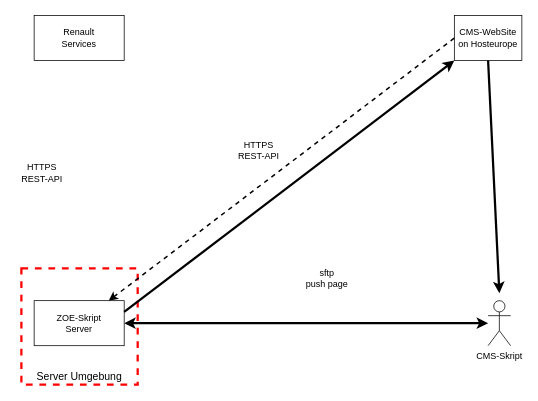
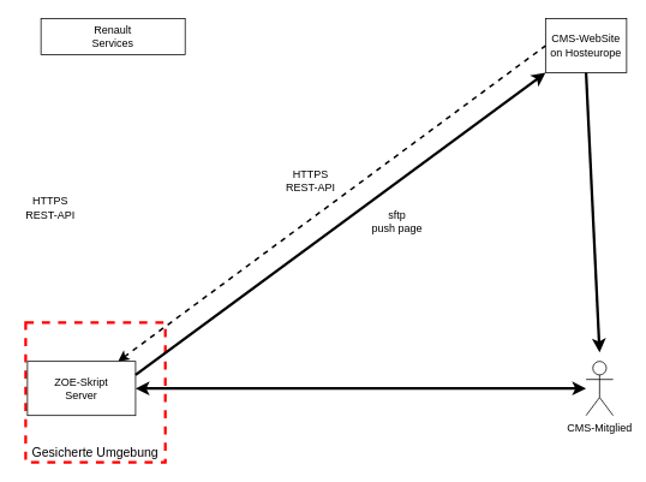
- <mxCell id="3" value="Renault&lt;br&gt;Services" style="rounded=0;whiteSpace=wrap;html=1;" vertex="1" parent="1"><mxGeometry x="45" y="20" width="120" height="60" as="geometry" /></mxCell>
+ <mxCell id="3" value="Renault&lt;br&gt;Services" style="rounded=0;whiteSpace=wrap;html=1;" vertex="1" parent="1"><mxGeometry x="45" y="20" width="160" height="40" as="geometry" /></mxCell>
- <mxCell id="13" value="sftp&lt;br&gt;push page" style="text;html=1;align=center;verticalAlign=middle;resizable=0;points=[];autosize=1;strokeColor=none;fillColor=none;" vertex="1" parent="1"><mxGeometry x="400" y="355" width="70" height="30" as="geometry" /></mxCell>
+ <mxCell id="13" value="sftp&lt;br&gt;push page" style="text;html=1;align=center;verticalAlign=middle;resizable=0;points=[];autosize=1;strokeColor=none;fillColor=none;" vertex="1" parent="1"><mxGeometry x="405" y="230" width="70" height="30" as="geometry" /></mxCell>
- <mxCell id="7" value="ZOE-Skript&lt;br&gt;Server" style="rounded=0;whiteSpace=wrap;html=1;" vertex="1" parent="1"><mxGeometry x="45" y="400" width="120" height="60" as="geometry" /></mxCell>
+ <mxCell id="7" value="ZOE-Skript&lt;br&gt;Server" style="rounded=0;whiteSpace=wrap;html=1;" vertex="1" parent="1"><mxGeometry x="30" y="400" width="120" height="60" as="geometry" /></mxCell>
- <mxCell id="9" value="CMS-Skript" style="shape=umlActor;verticalLabelPosition=bottom;verticalAlign=top;html=1;outlineConnect=0;" vertex="1" parent="1"><mxGeometry x="650" y="400" width="30" height="60" as="geometry" /></mxCell>
+ <mxCell id="9" value="CMS-Mitglied" style="shape=umlActor;verticalLabelPosition=bottom;verticalAlign=top;html=1;outlineConnect=0;" vertex="1" parent="1"><mxGeometry x="650" y="400" width="30" height="60" as="geometry" /></mxCell>
- <mxCell id="2" value="&lt;div style=&quot;font-size: 14px;&quot;&gt;&lt;span style=&quot;font-size: 14px;&quot;&gt;Server Umgebung&lt;/span&gt;&lt;/div&gt;" style="whiteSpace=wrap;html=1;aspect=fixed;fillColor=none;strokeColor=#FF0000;dashed=1;strokeWidth=3;align=center;verticalAlign=bottom;fontSize=14;" vertex="1" parent="1"><mxGeometry x="28" y="357" width="155" height="155" as="geometry" /></mxCell>
+ <mxCell id="2" value="&lt;div style=&quot;font-size: 14px;&quot;&gt;&lt;span style=&quot;font-size: 14px;&quot;&gt;Gesicherte Umgebung&lt;/span&gt;&lt;/div&gt;" style="whiteSpace=wrap;html=1;aspect=fixed;fillColor=none;strokeColor=#FF0000;dashed=1;strokeWidth=3;align=center;verticalAlign=bottom;fontSize=14;" vertex="1" parent="1"><mxGeometry x="28" y="357" width="155" height="155" as="geometry" /></mxCell>
